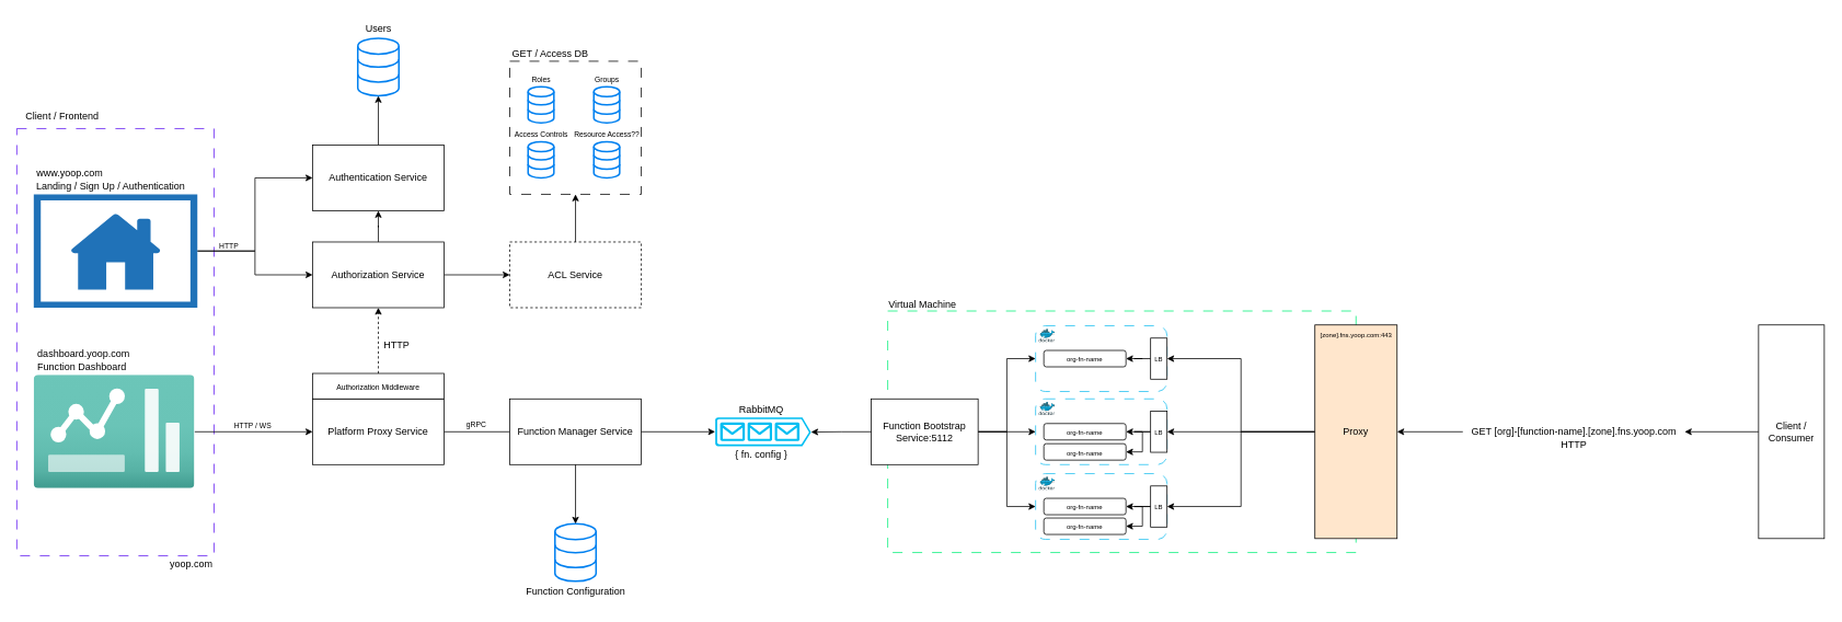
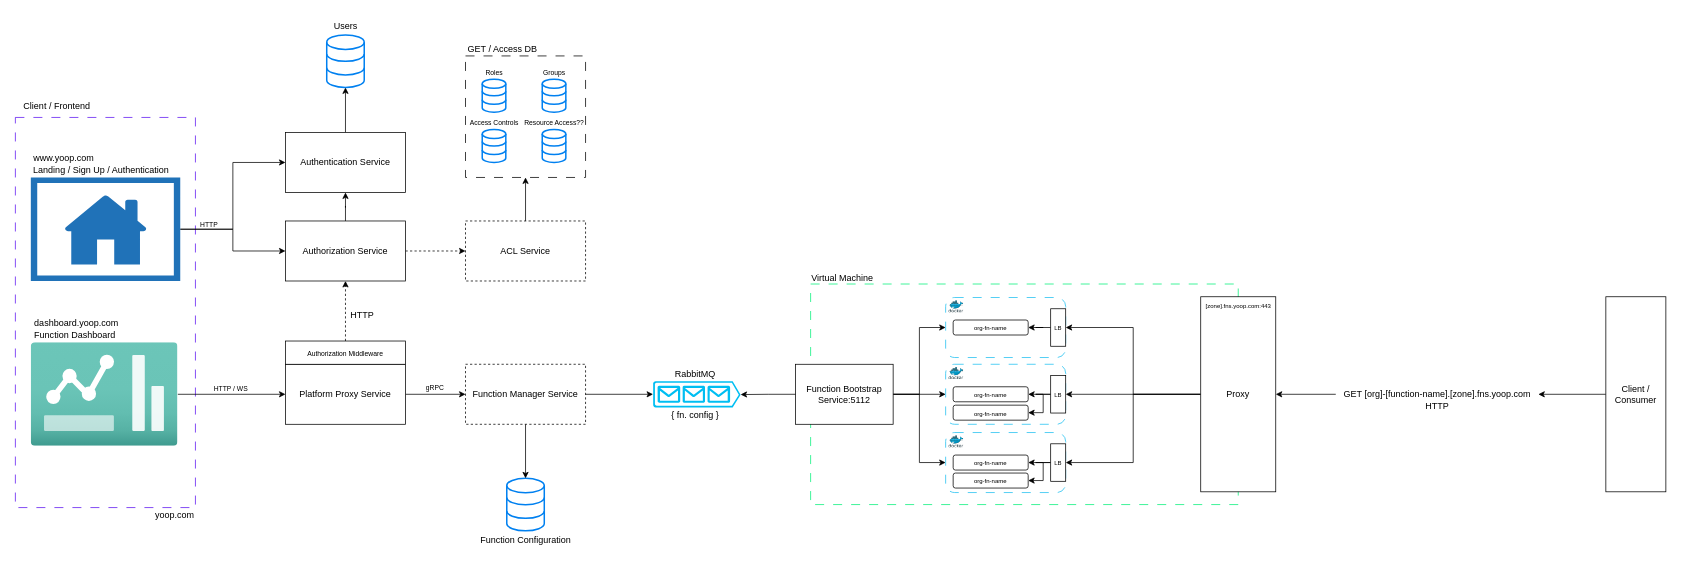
- <mxCell id="16" style="edgeStyle=orthogonalEdgeStyle;rounded=0;orthogonalLoop=1;jettySize=auto;html=1;entryX=0;entryY=0.5;entryDx=0;entryDy=0;" edge="1" parent="1" source="17" target="29"><mxGeometry relative="1" as="geometry" /></mxCell>
+ <mxCell id="16" style="edgeStyle=orthogonalEdgeStyle;rounded=0;orthogonalLoop=1;jettySize=auto;html=1;entryX=0;entryY=0.5;entryDx=0;entryDy=0;dashed=1;" edge="1" parent="1" source="17" target="29"><mxGeometry relative="1" as="geometry" /></mxCell>
- <mxCell id="23" style="edgeStyle=orthogonalEdgeStyle;rounded=0;orthogonalLoop=1;jettySize=auto;html=1;entryX=0;entryY=0.5;entryDx=0;entryDy=0;endArrow=none;" edge="1" parent="1" source="24" target="37"><mxGeometry relative="1" as="geometry" /></mxCell>
+ <mxCell id="23" style="edgeStyle=orthogonalEdgeStyle;rounded=0;orthogonalLoop=1;jettySize=auto;html=1;entryX=0;entryY=0.5;entryDx=0;entryDy=0;" edge="1" parent="1" source="24" target="37"><mxGeometry relative="1" as="geometry" /></mxCell>
- <mxCell id="37" value="Function Manager Service" style="rounded=0;whiteSpace=wrap;html=1;" vertex="1" parent="1"><mxGeometry x="620" y="485" width="160" height="80" as="geometry" /></mxCell>
+ <mxCell id="37" value="Function Manager Service" style="rounded=0;whiteSpace=wrap;html=1;dashed=1;" vertex="1" parent="1"><mxGeometry x="620" y="485" width="160" height="80" as="geometry" /></mxCell>
- <mxCell id="67" value="Proxy" style="rounded=0;whiteSpace=wrap;html=1;fillColor=#ffe6cc;" vertex="1" parent="1"><mxGeometry x="1600" y="395" width="100" height="260" as="geometry" /></mxCell>
+ <mxCell id="67" value="Proxy" style="rounded=0;whiteSpace=wrap;html=1;" vertex="1" parent="1"><mxGeometry x="1600" y="395" width="100" height="260" as="geometry" /></mxCell>
